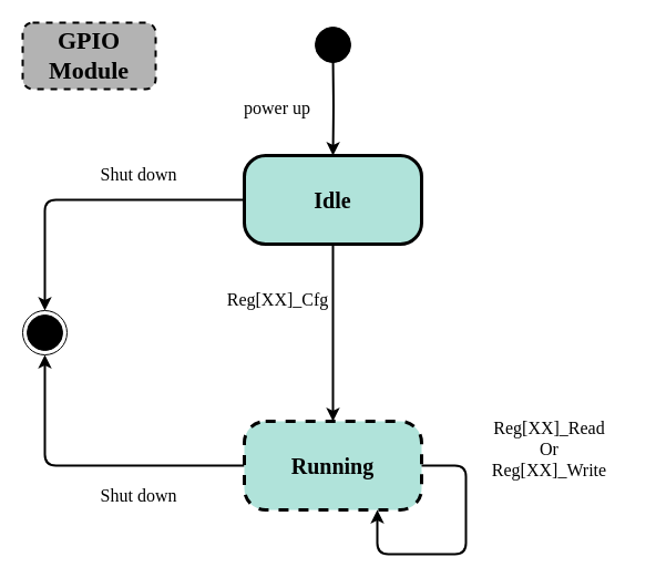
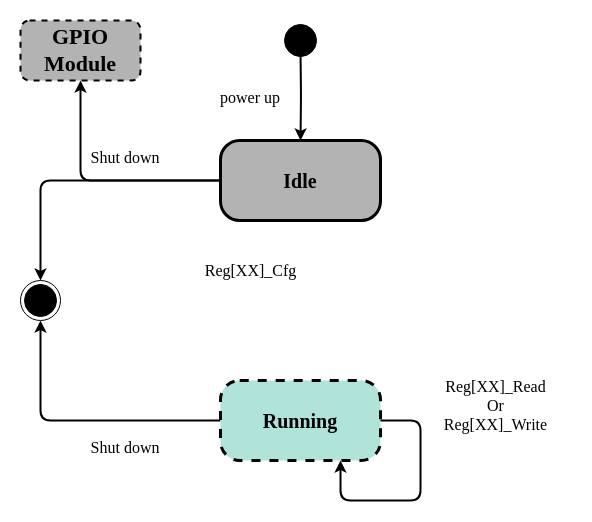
- <mxCell id="6" value="&lt;font style=&quot;font-size: 20px;&quot;&gt;&lt;span style=&quot;font-size: 20px;&quot;&gt;Idle&lt;/span&gt;&lt;/font&gt;" style="rounded=1;whiteSpace=wrap;html=1;arcSize=24;fillColor=#B0E3DA;strokeColor=#000000;shadow=0;comic=0;labelBackgroundColor=none;fontFamily=Lucida Console;fontSize=20;fontColor=#000000;align=center;strokeWidth=3;fontStyle=1" parent="1" vertex="1"><mxGeometry x="220" y="140" width="160" height="80" as="geometry" /></mxCell>
+ <mxCell id="6" value="&lt;font style=&quot;font-size: 20px;&quot;&gt;&lt;span style=&quot;font-size: 20px;&quot;&gt;Idle&lt;/span&gt;&lt;/font&gt;" style="rounded=1;whiteSpace=wrap;html=1;arcSize=24;fillColor=#b3b3b3;strokeColor=#000000;shadow=0;comic=0;labelBackgroundColor=none;fontFamily=Lucida Console;fontSize=20;fontColor=#000000;align=center;strokeWidth=3;fontStyle=1;" parent="1" vertex="1"><mxGeometry x="220" y="140" width="160" height="80" as="geometry" /></mxCell>
- <mxCell id="4" style="edgeStyle=orthogonalEdgeStyle;rounded=1;orthogonalLoop=1;jettySize=auto;html=1;entryX=0.5;entryY=0;entryDx=0;entryDy=0;strokeColor=#000000;strokeWidth=2;fontFamily=Lucida Console;fontSize=20;fontStyle=1" parent="1" source="6" target="9" edge="1"><mxGeometry relative="1" as="geometry" /></mxCell>
+ <mxCell id="4" style="edgeStyle=orthogonalEdgeStyle;rounded=1;orthogonalLoop=1;jettySize=auto;html=1;strokeColor=#000000;strokeWidth=2;fontFamily=Lucida Console;fontSize=20;fontStyle=1;" parent="1" source="6" target="14" edge="1"><mxGeometry relative="1" as="geometry" /></mxCell>
